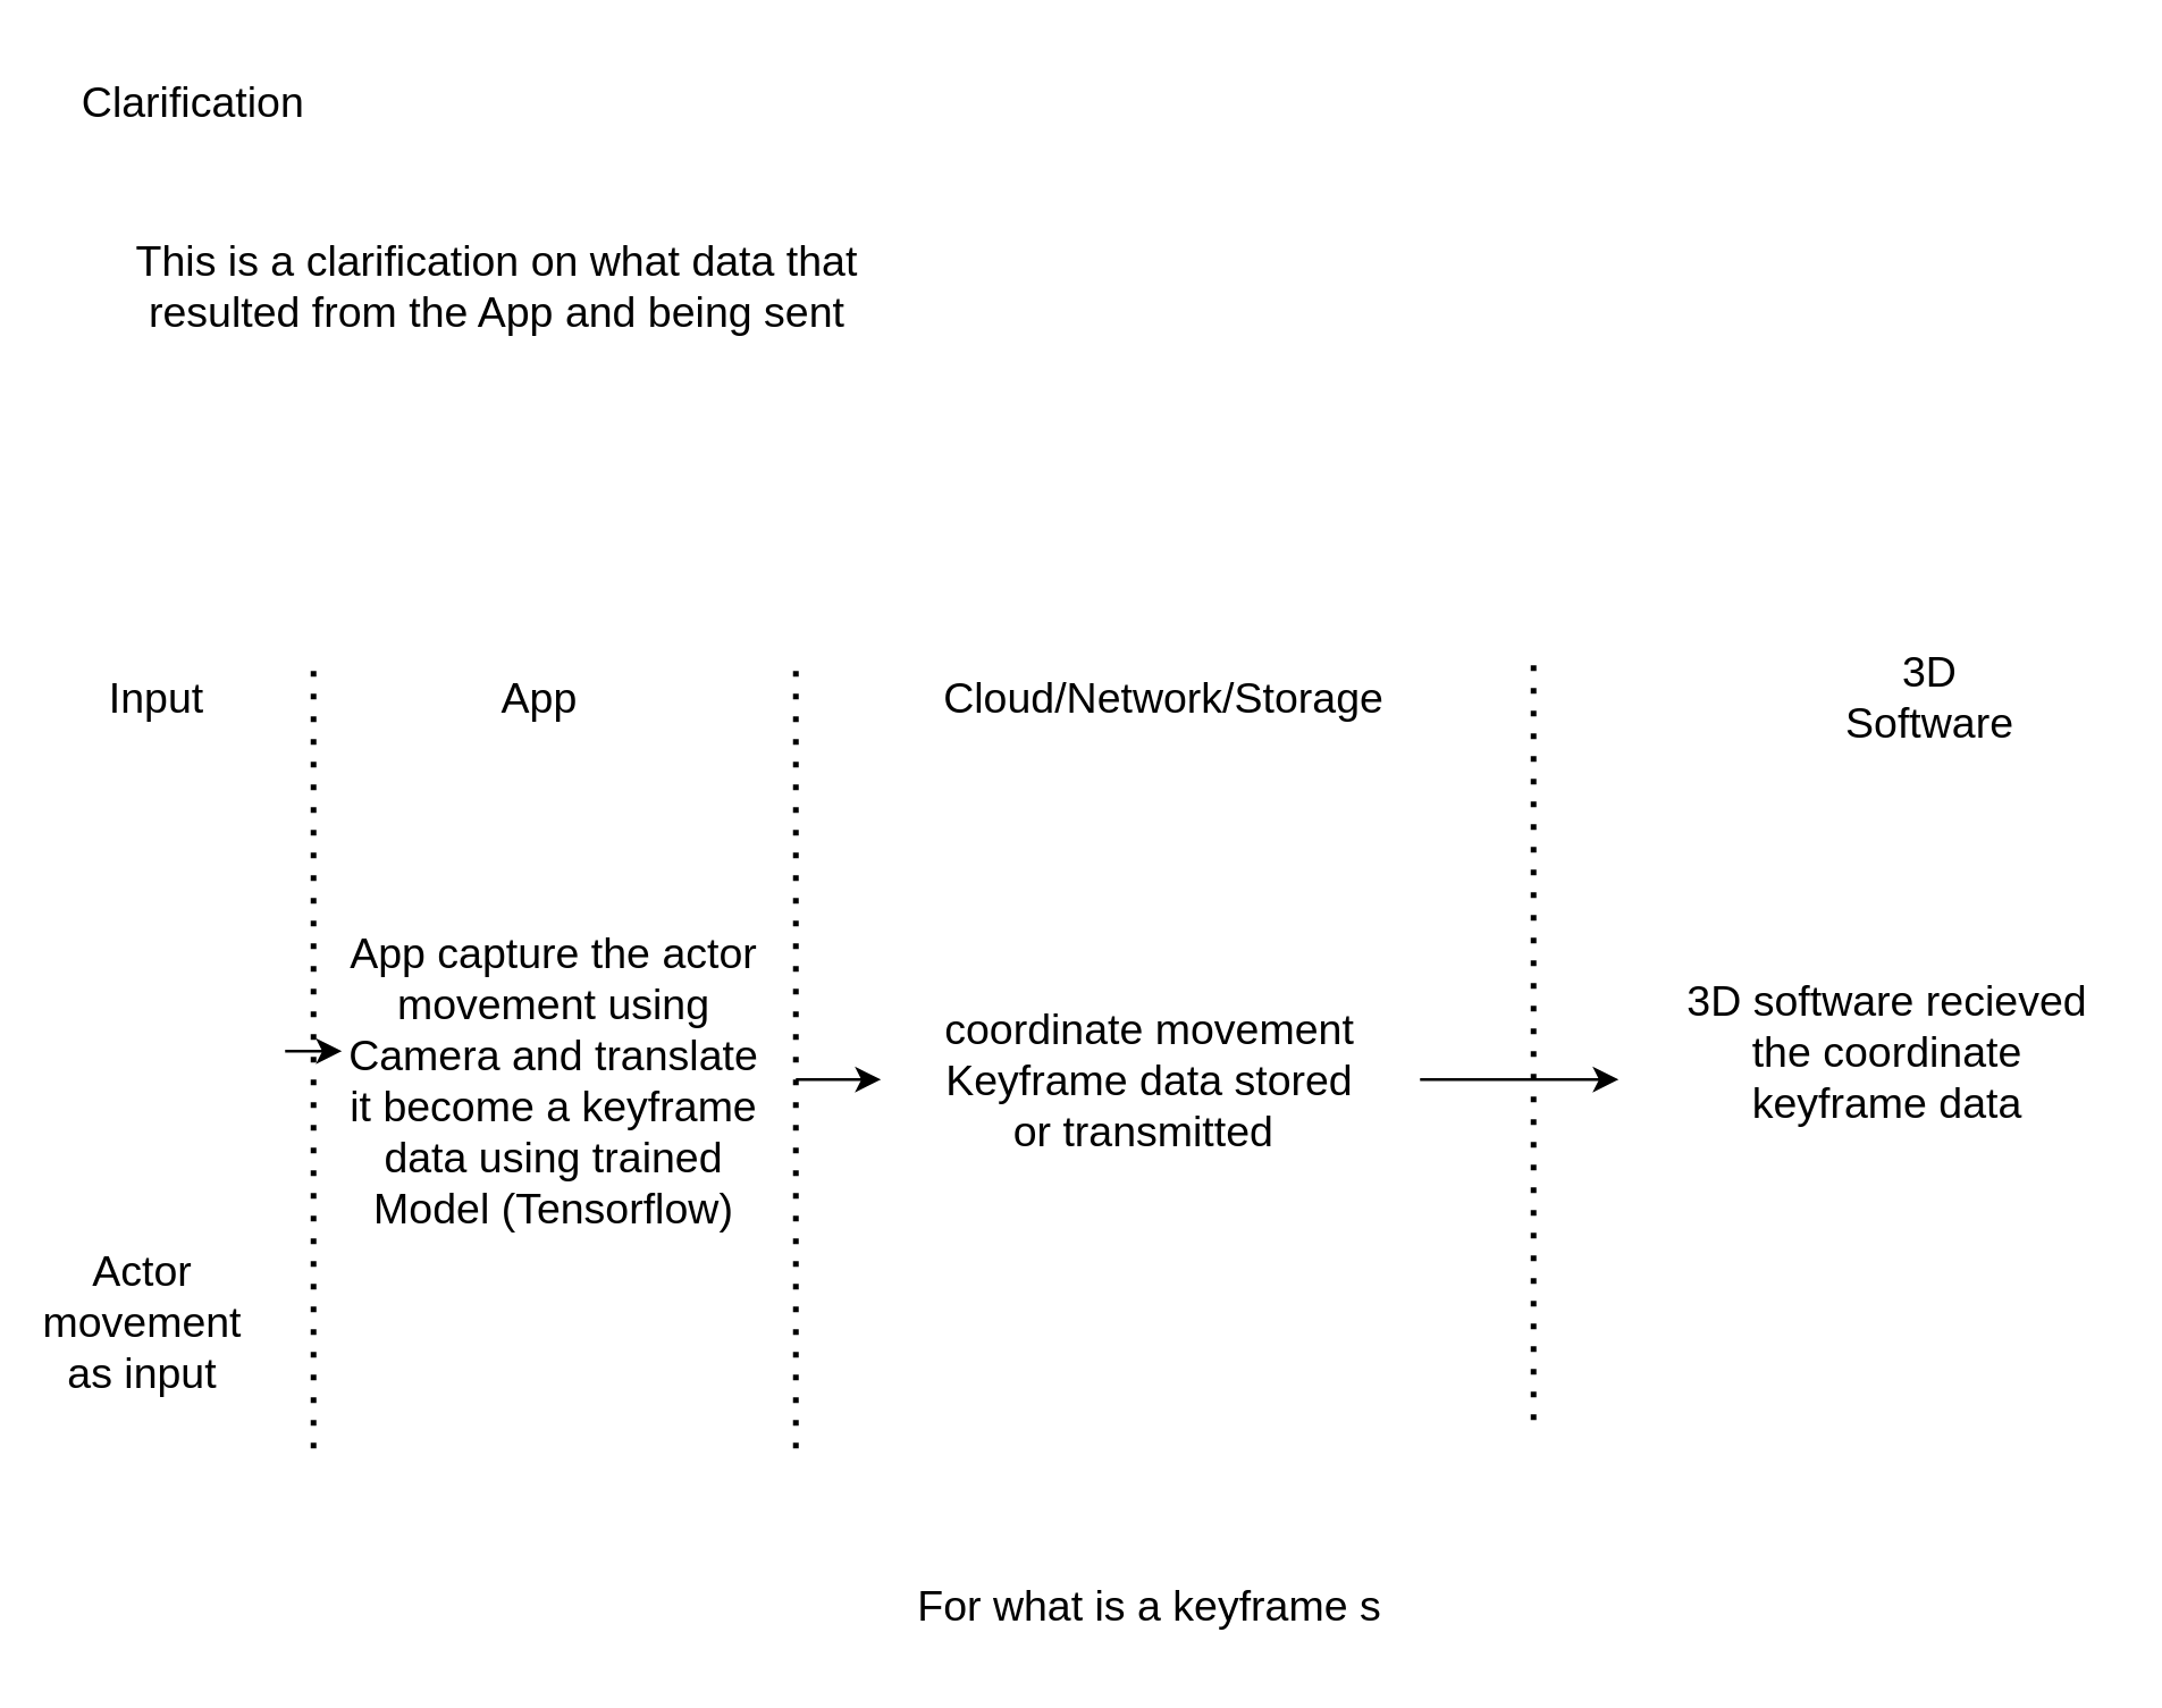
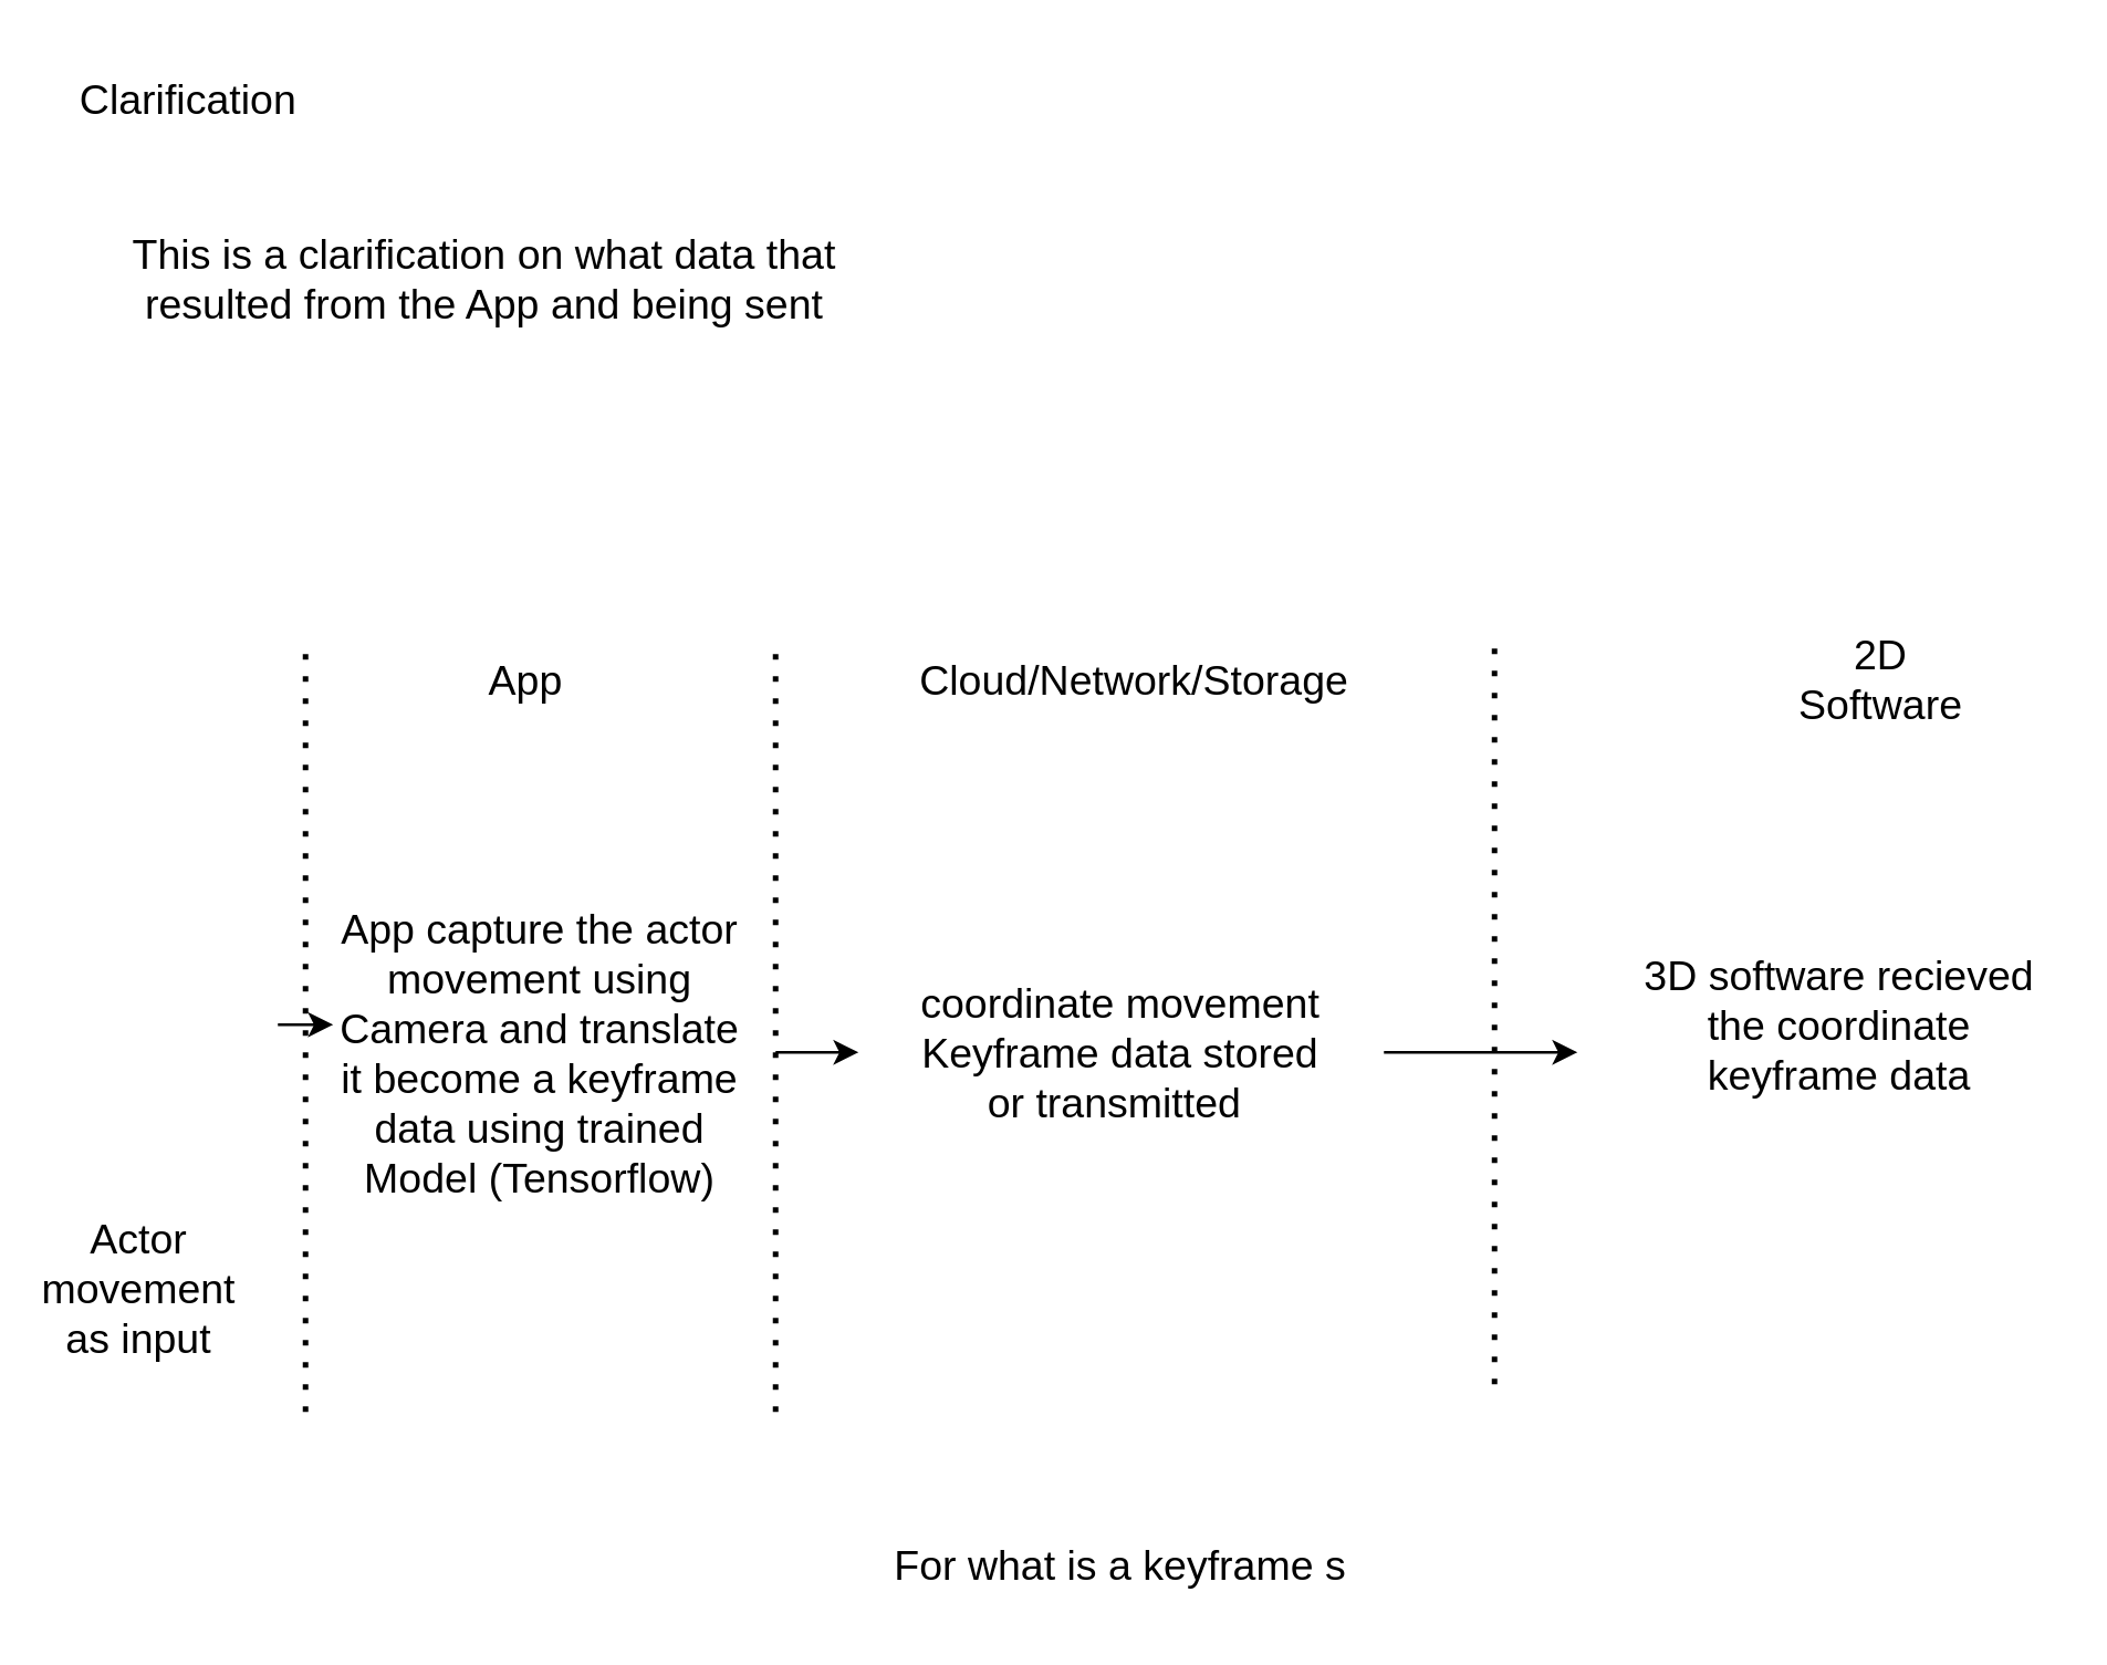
- <mxCell id="10" value="Input" style="text;html=1;strokeColor=none;fillColor=none;align=center;verticalAlign=middle;whiteSpace=wrap;rounded=0;fontSize=15;" vertex="1" parent="1"><mxGeometry x="25" y="230" width="60" height="30" as="geometry" /></mxCell>
- <mxCell id="9" value="3D Software" style="text;html=1;strokeColor=none;fillColor=none;align=center;verticalAlign=middle;whiteSpace=wrap;rounded=0;fontSize=15;" vertex="1" parent="1"><mxGeometry x="650" y="230" width="60" height="30" as="geometry" /></mxCell>
+ <mxCell id="9" value="2D Software" style="text;html=1;strokeColor=none;fillColor=none;align=center;verticalAlign=middle;whiteSpace=wrap;rounded=0;fontSize=15;" vertex="1" parent="1"><mxGeometry x="650" y="230" width="60" height="30" as="geometry" /></mxCell>
